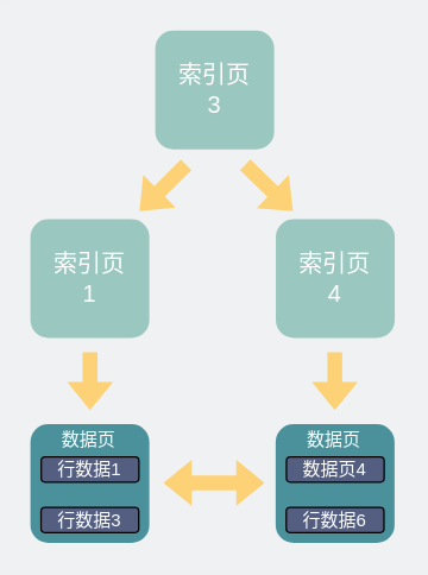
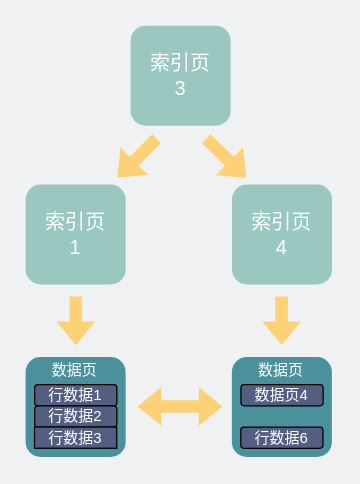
+ <mxCell id="8" value="行数据2" style="rounded=1;whiteSpace=wrap;html=1;fillColor=#535E80;strokeColor=default;fontColor=#FFFFFF;" parent="1" vertex="1"><mxGeometry x="27.25" y="324" width="65.75" height="17" as="geometry" /></mxCell>
- <mxCell id="9" value="行数据3" style="rounded=1;whiteSpace=wrap;html=1;fillColor=#535E80;strokeColor=default;fontColor=#FFFFFF;" parent="1" vertex="1"><mxGeometry x="27.13" y="341" width="65.75" height="17" as="geometry" /></mxCell>
+ <mxCell id="9" value="行数据3" style="whiteSpace=wrap;html=1;fillColor=#535E80;strokeColor=default;fontColor=#FFFFFF;rounded=0;" parent="1" vertex="1"><mxGeometry x="27.13" y="341" width="65.75" height="17" as="geometry" /></mxCell>
